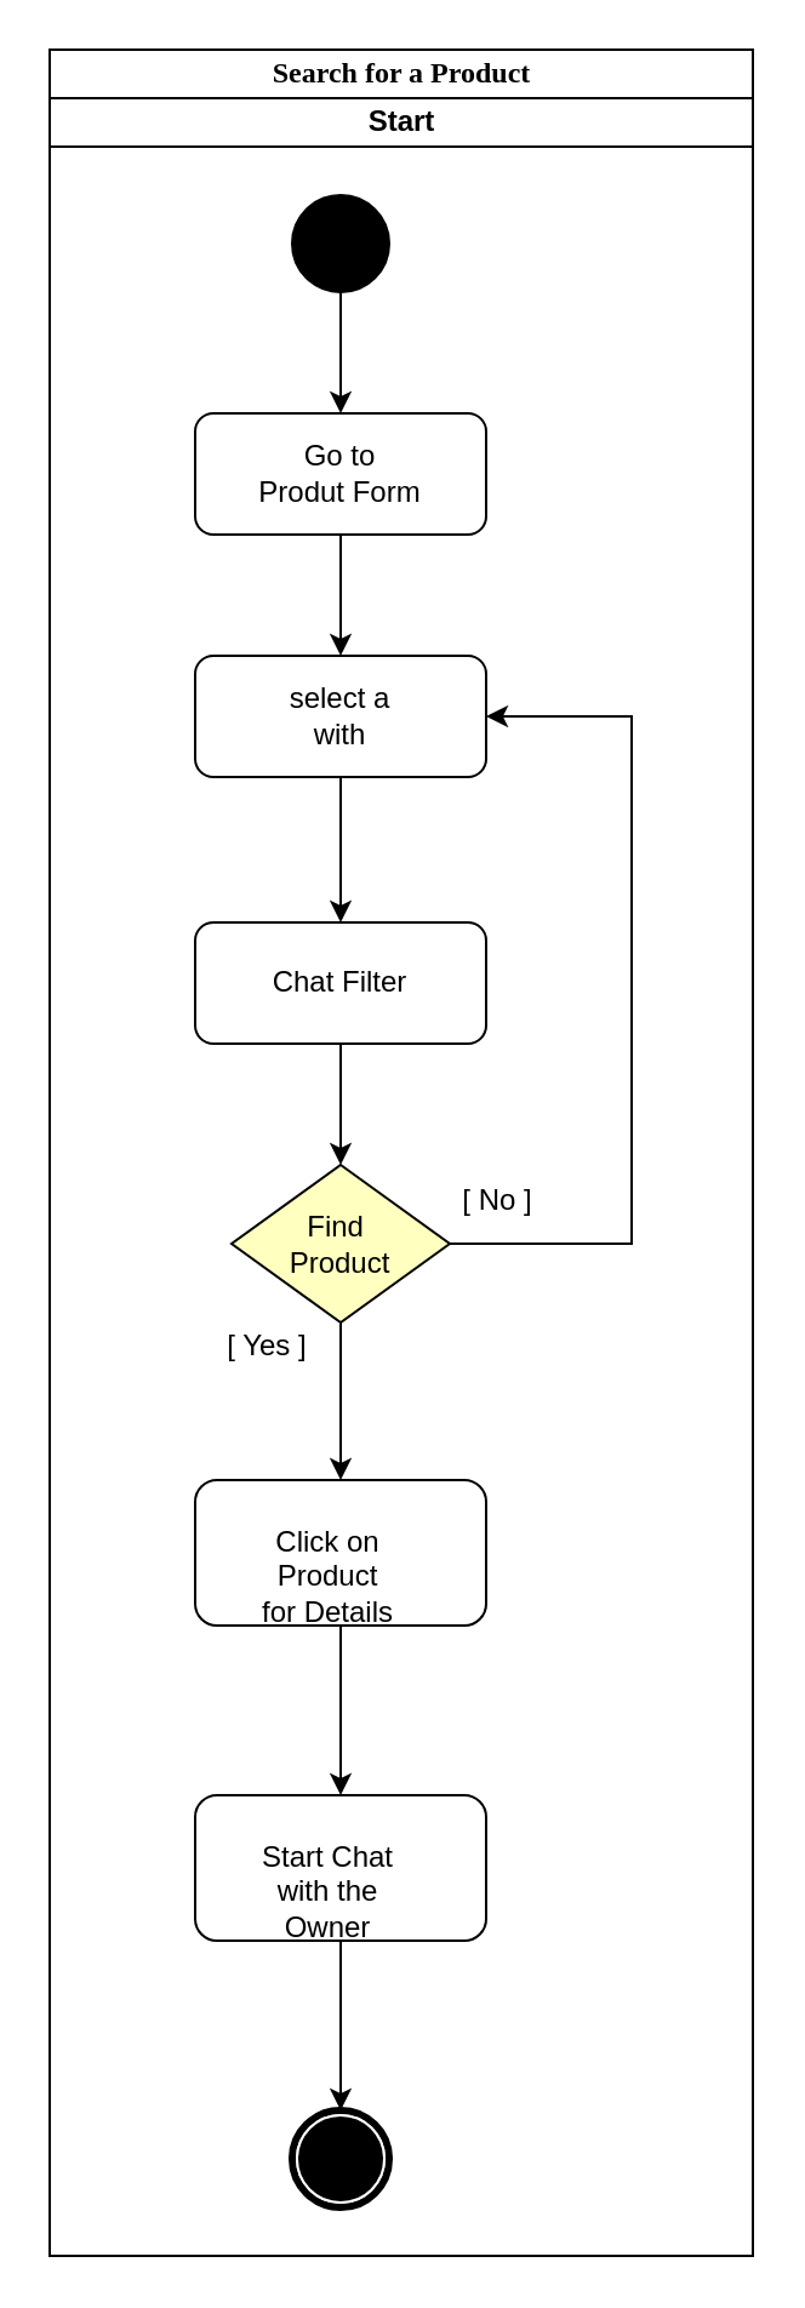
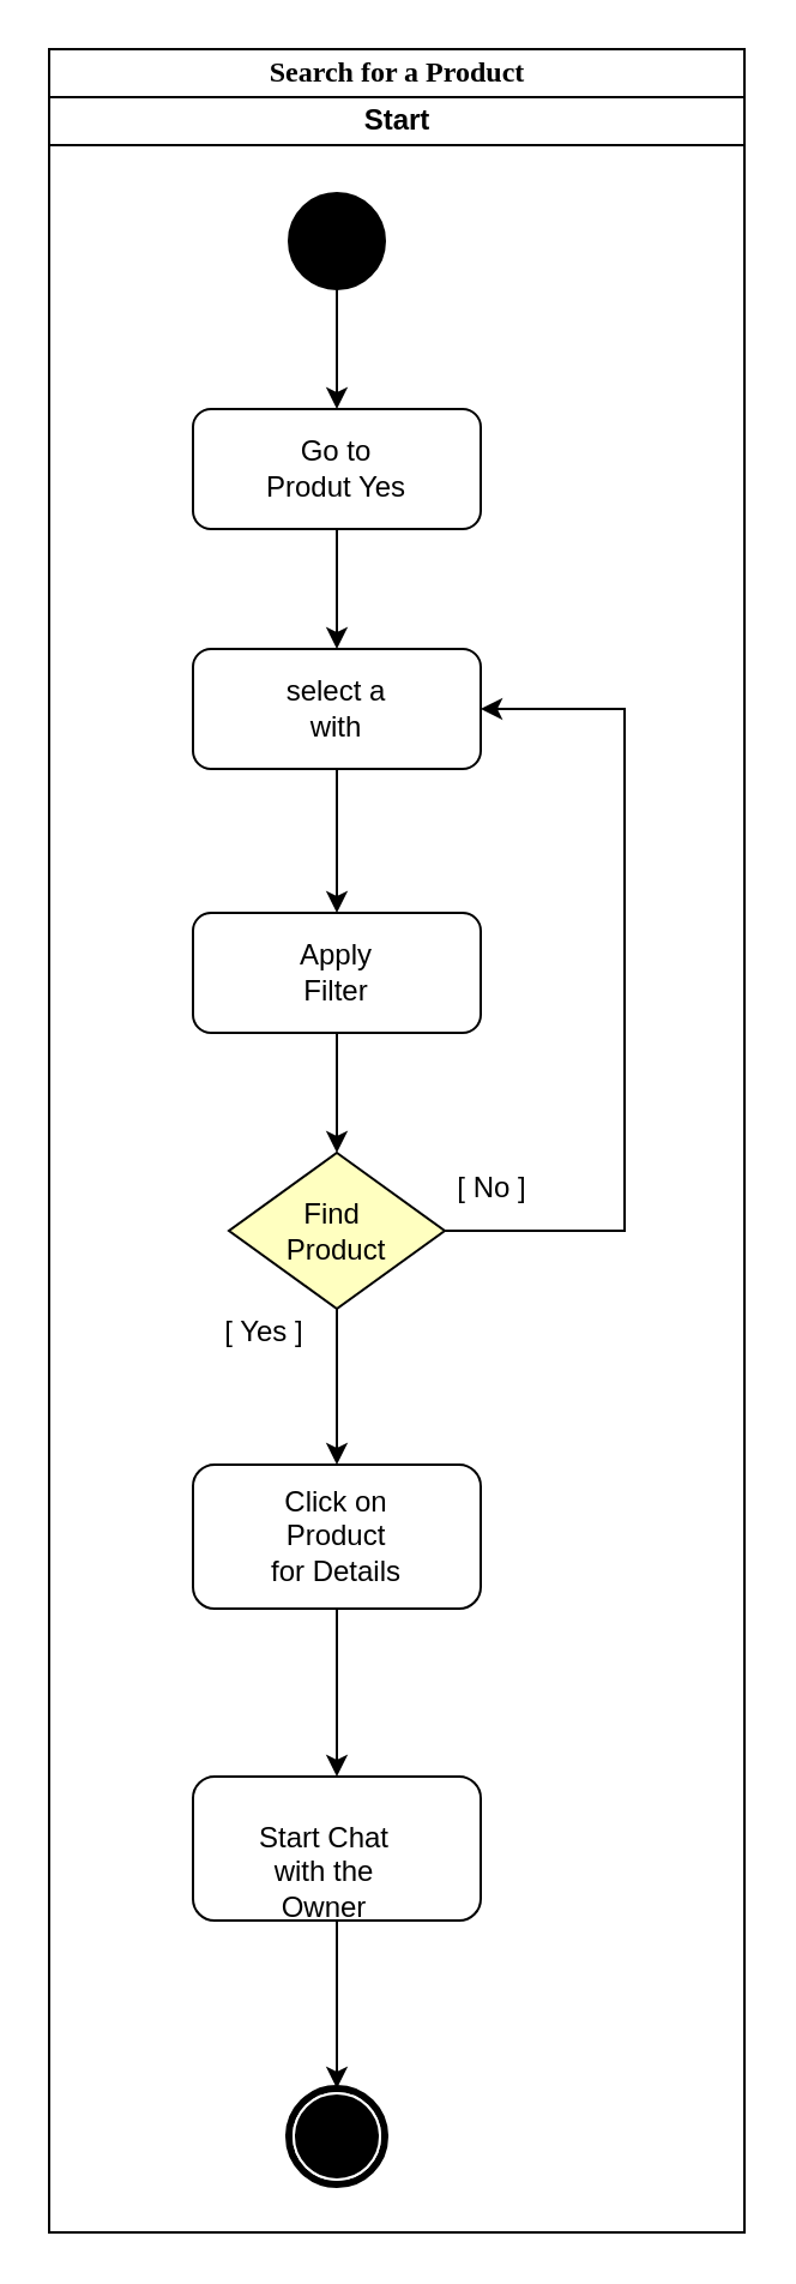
- <mxCell id="10" value="Go to Produt Form" style="text;html=1;align=center;verticalAlign=middle;whiteSpace=wrap;rounded=0;" parent="3" vertex="1"><mxGeometry x="85" y="140" width="70" height="30" as="geometry" /></mxCell>
+ <mxCell id="10" value="Go to Produt Yes" style="text;html=1;align=center;verticalAlign=middle;whiteSpace=wrap;rounded=0;" parent="3" vertex="1"><mxGeometry x="85" y="140" width="70" height="30" as="geometry" /></mxCell>
- <mxCell id="16" value="Chat Filter" style="text;html=1;align=center;verticalAlign=middle;whiteSpace=wrap;rounded=0;" parent="3" vertex="1"><mxGeometry x="90" y="345" width="60" height="40" as="geometry" /></mxCell>
+ <mxCell id="16" value="Apply Filter" style="text;html=1;align=center;verticalAlign=middle;whiteSpace=wrap;rounded=0;" parent="3" vertex="1"><mxGeometry x="90" y="345" width="60" height="40" as="geometry" /></mxCell>
- <mxCell id="24" value="Click on Product for Details" style="text;html=1;align=center;verticalAlign=middle;whiteSpace=wrap;rounded=0;" parent="3" vertex="1"><mxGeometry x="85" y="595" width="60" height="30" as="geometry" /></mxCell>
+ <mxCell id="24" value="Click on Product for Details" style="text;html=1;align=center;verticalAlign=middle;whiteSpace=wrap;rounded=0;" parent="3" vertex="1"><mxGeometry x="90" y="585" width="60" height="30" as="geometry" /></mxCell>
